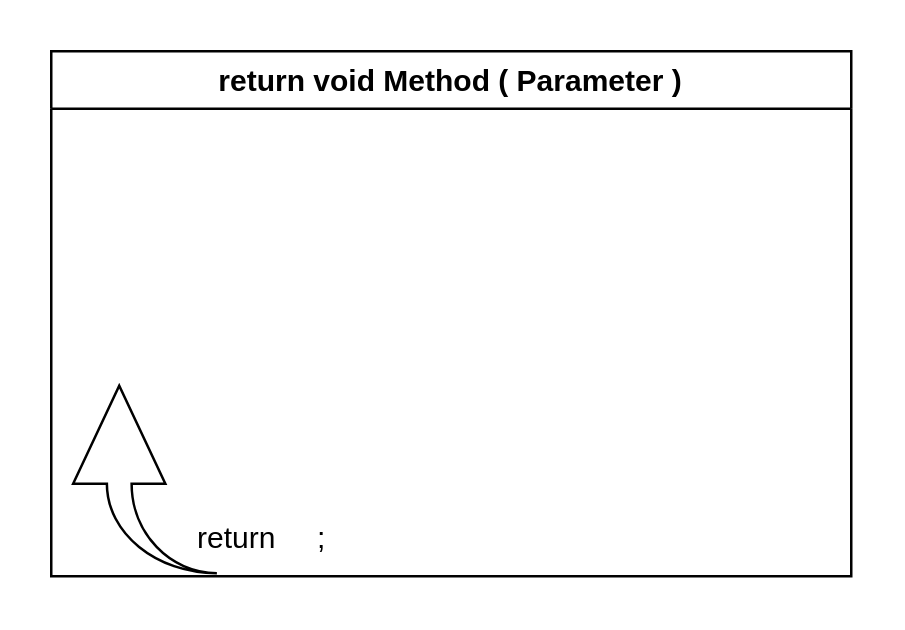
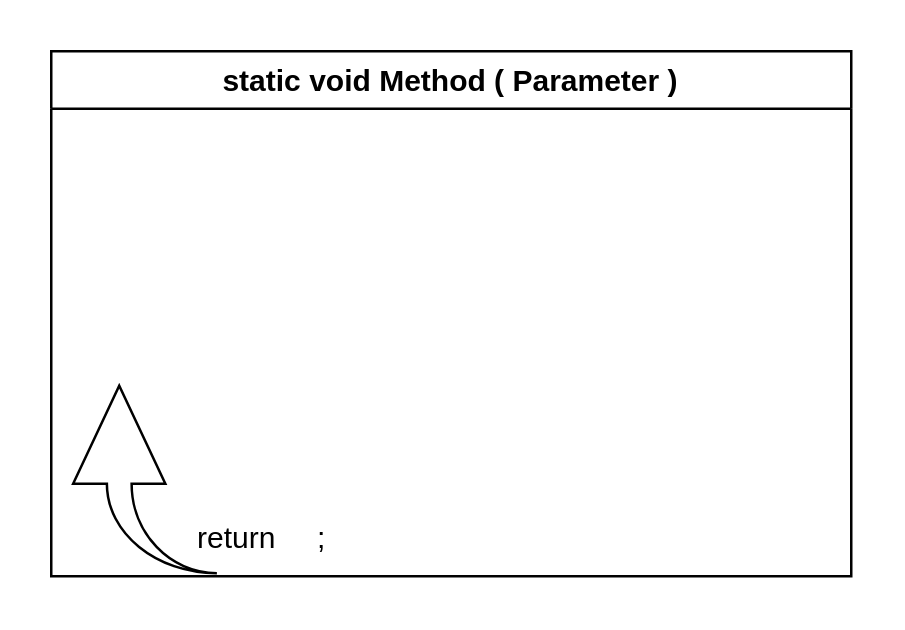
- <mxCell id="2" value="return void Method ( Parameter )" style="swimlane;" vertex="1" parent="1"><mxGeometry x="20" y="20" width="320" height="210" as="geometry" /></mxCell>
+ <mxCell id="2" value="static void Method ( Parameter )" style="swimlane;" vertex="1" parent="1"><mxGeometry x="20" y="20" width="320" height="210" as="geometry" /></mxCell>
